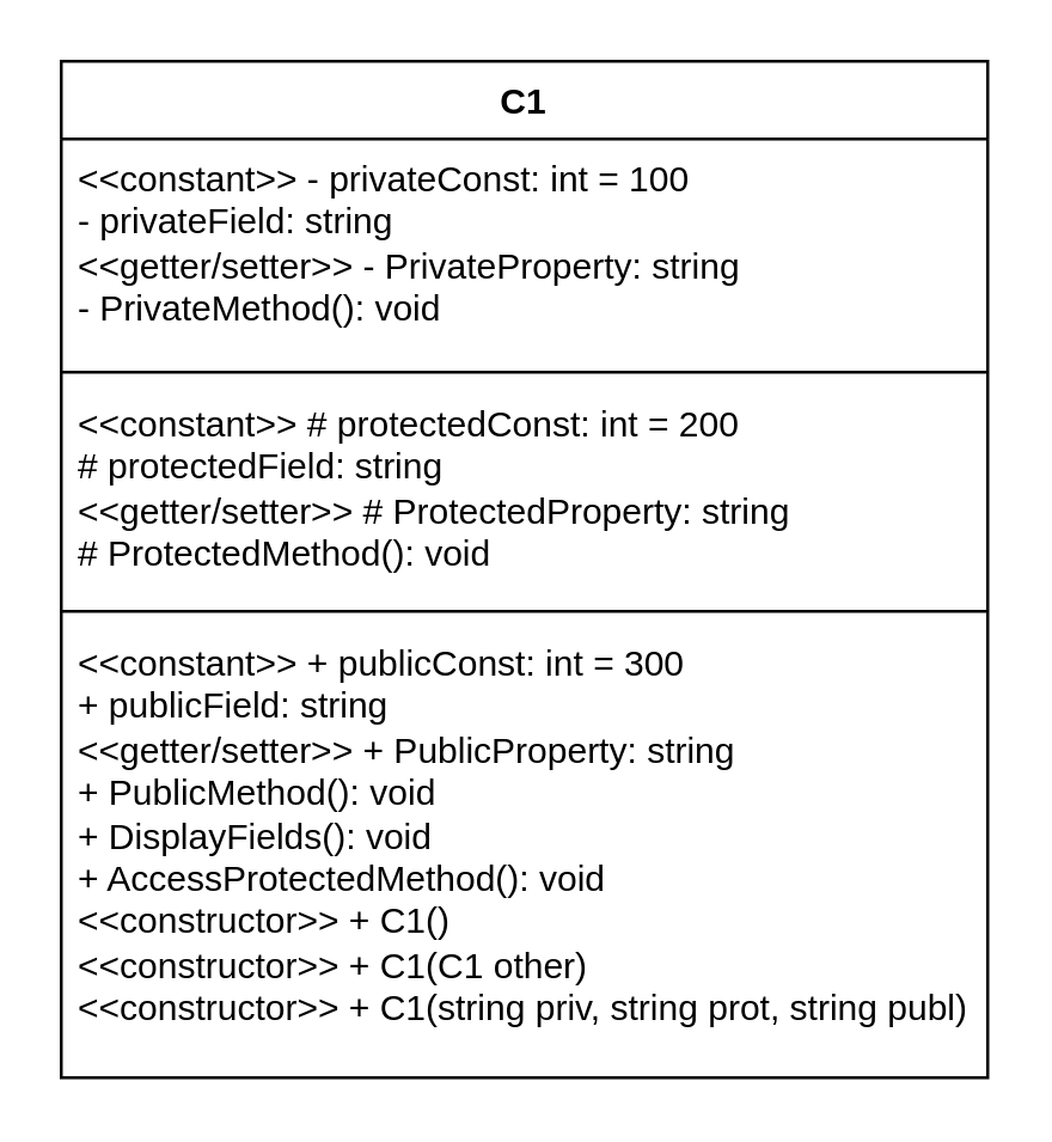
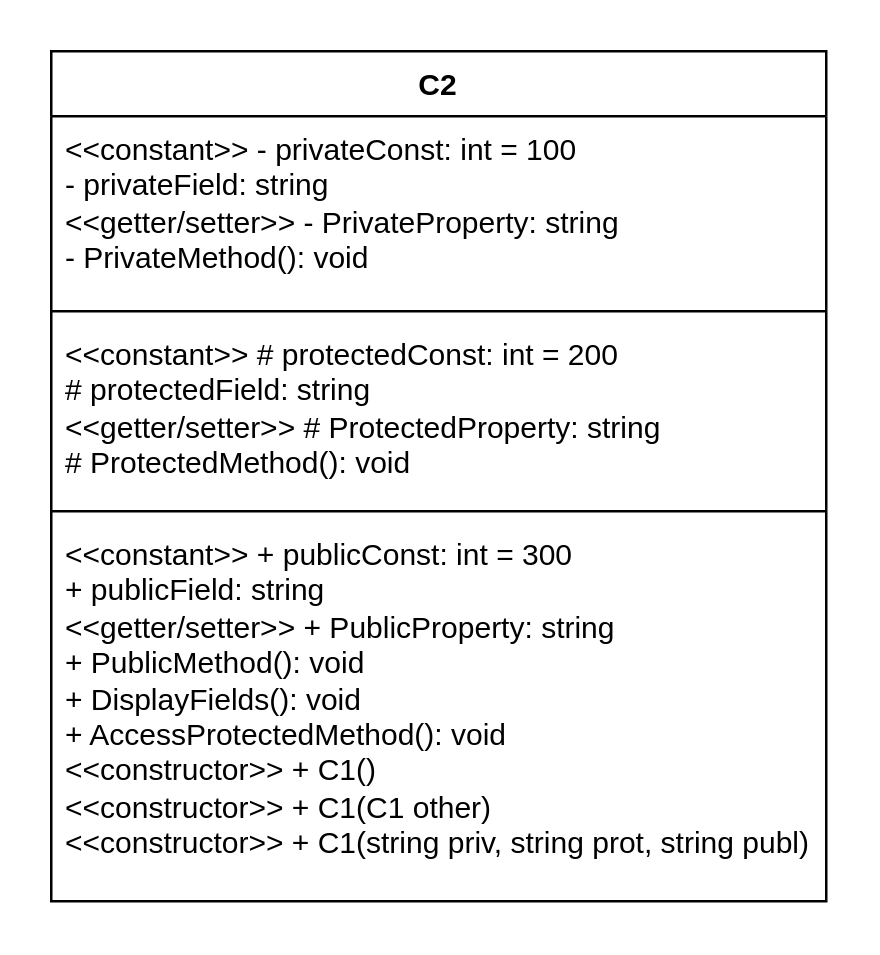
- <mxCell id="2" value="C1&lt;div&gt;&lt;br&gt;&lt;/div&gt;" style="swimlane;fontStyle=1;align=center;verticalAlign=top;childLayout=stackLayout;horizontal=1;startSize=26;horizontalStack=0;resizeParent=1;resizeParentMax=0;resizeLast=0;collapsible=1;marginBottom=0;whiteSpace=wrap;html=1;movable=1;resizable=1;rotatable=1;deletable=1;editable=1;locked=0;connectable=1;" vertex="1" parent="1"><mxGeometry x="20" y="20" width="310" height="340" as="geometry"><mxRectangle x="260" y="120" width="60" height="40" as="alternateBounds" /></mxGeometry></mxCell>
+ <mxCell id="2" value="C2&lt;div&gt;&lt;br&gt;&lt;/div&gt;" style="swimlane;fontStyle=1;align=center;verticalAlign=top;childLayout=stackLayout;horizontal=1;startSize=26;horizontalStack=0;resizeParent=1;resizeParentMax=0;resizeLast=0;collapsible=1;marginBottom=0;whiteSpace=wrap;html=1;movable=1;resizable=1;rotatable=1;deletable=1;editable=1;locked=0;connectable=1;" vertex="1" parent="1"><mxGeometry x="20" y="20" width="310" height="340" as="geometry"><mxRectangle x="260" y="120" width="60" height="40" as="alternateBounds" /></mxGeometry></mxCell>
